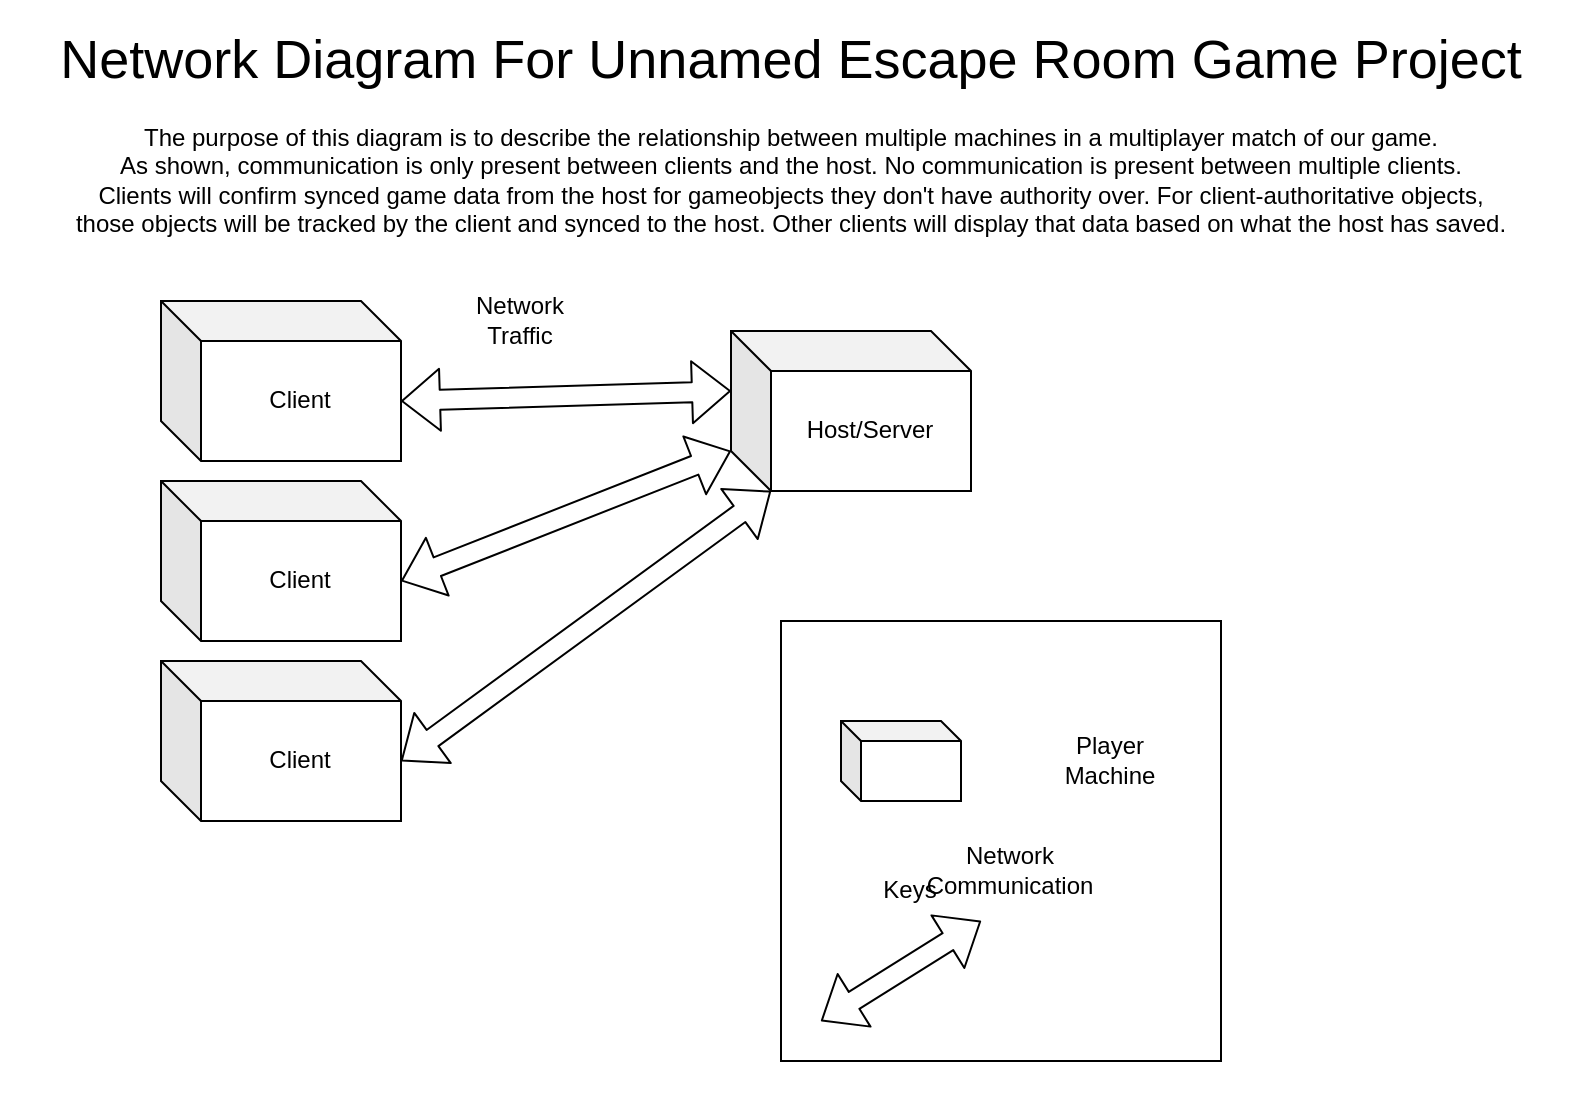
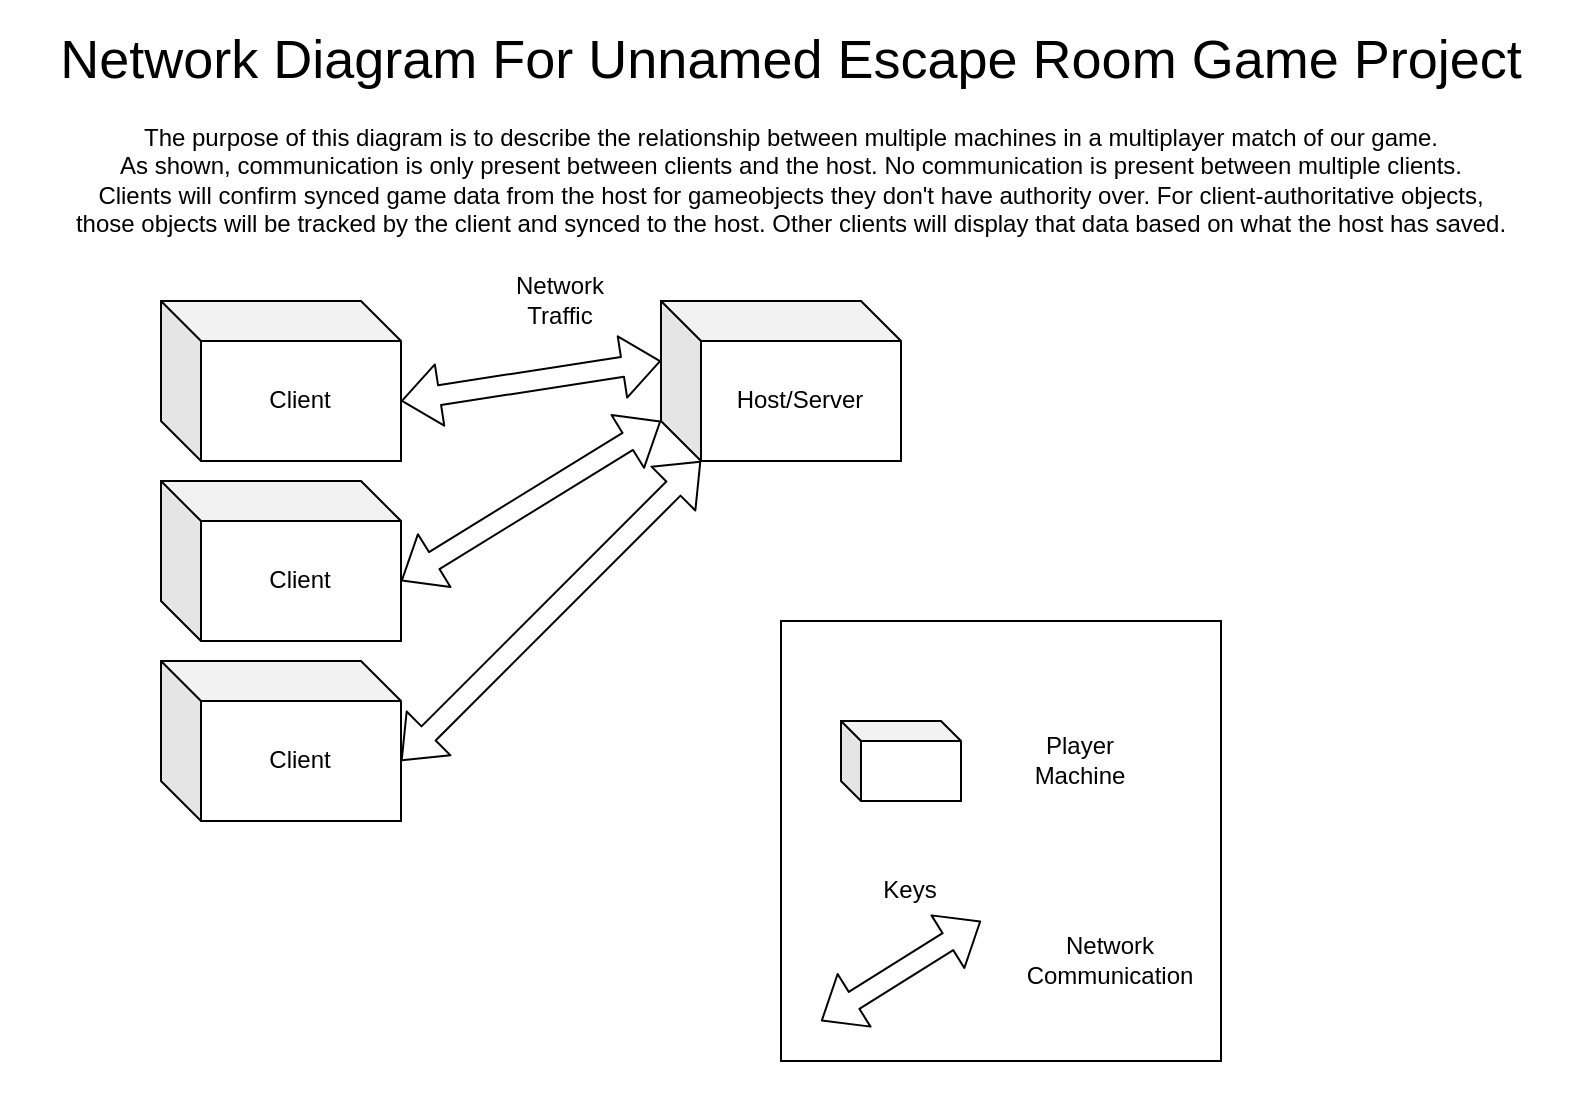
- <mxCell id="9" value="Network&lt;br&gt;Traffic" style="text;html=1;strokeColor=none;fillColor=none;align=center;verticalAlign=middle;whiteSpace=wrap;rounded=0;" vertex="1" parent="1"><mxGeometry x="240" y="150" width="40" height="20" as="geometry" /></mxCell>
+ <mxCell id="9" value="Network&lt;br&gt;Traffic" style="text;html=1;strokeColor=none;fillColor=none;align=center;verticalAlign=middle;whiteSpace=wrap;rounded=0;" vertex="1" parent="1"><mxGeometry x="260" y="140" width="40" height="20" as="geometry" /></mxCell>
- <mxCell id="3" value="Host/Server" style="shape=cube;whiteSpace=wrap;html=1;boundedLbl=1;backgroundOutline=1;darkOpacity=0.05;darkOpacity2=0.1;" vertex="1" parent="1"><mxGeometry x="365" y="165" width="120" height="80" as="geometry" /></mxCell>
+ <mxCell id="3" value="Host/Server" style="shape=cube;whiteSpace=wrap;html=1;boundedLbl=1;backgroundOutline=1;darkOpacity=0.05;darkOpacity2=0.1;" vertex="1" parent="1"><mxGeometry x="330" y="150" width="120" height="80" as="geometry" /></mxCell>
- <mxCell id="12" value="Player Machine" style="text;html=1;strokeColor=none;fillColor=none;align=center;verticalAlign=middle;whiteSpace=wrap;rounded=0;" vertex="1" parent="1"><mxGeometry x="520" y="370" width="70" height="20" as="geometry" /></mxCell>
+ <mxCell id="12" value="Player Machine" style="text;html=1;strokeColor=none;fillColor=none;align=center;verticalAlign=middle;whiteSpace=wrap;rounded=0;" vertex="1" parent="1"><mxGeometry x="505" y="370" width="70" height="20" as="geometry" /></mxCell>
- <mxCell id="14" value="Network Communication" style="text;html=1;strokeColor=none;fillColor=none;align=center;verticalAlign=middle;whiteSpace=wrap;rounded=0;" vertex="1" parent="1"><mxGeometry x="485" y="425" width="40" height="20" as="geometry" /></mxCell>
+ <mxCell id="14" value="Network Communication" style="text;html=1;strokeColor=none;fillColor=none;align=center;verticalAlign=middle;whiteSpace=wrap;rounded=0;" vertex="1" parent="1"><mxGeometry x="535" y="470" width="40" height="20" as="geometry" /></mxCell>
